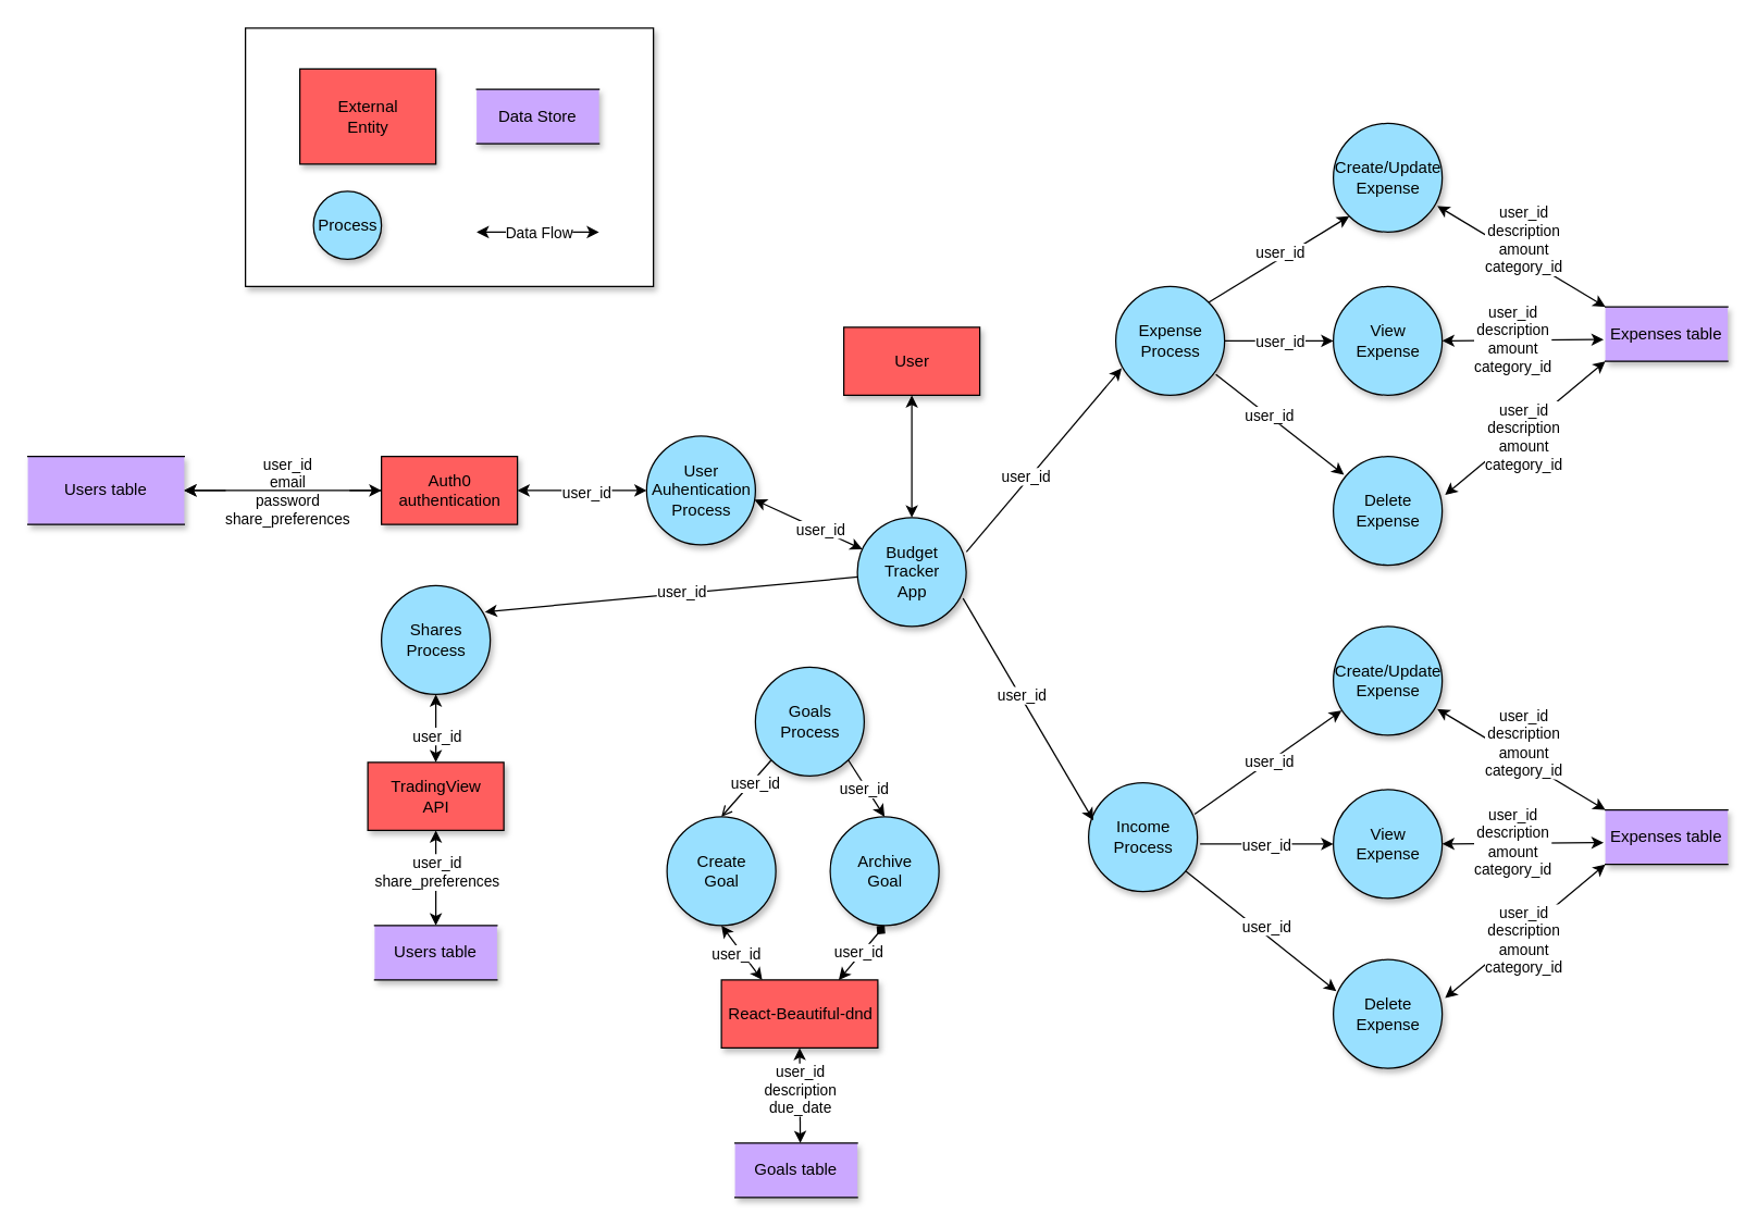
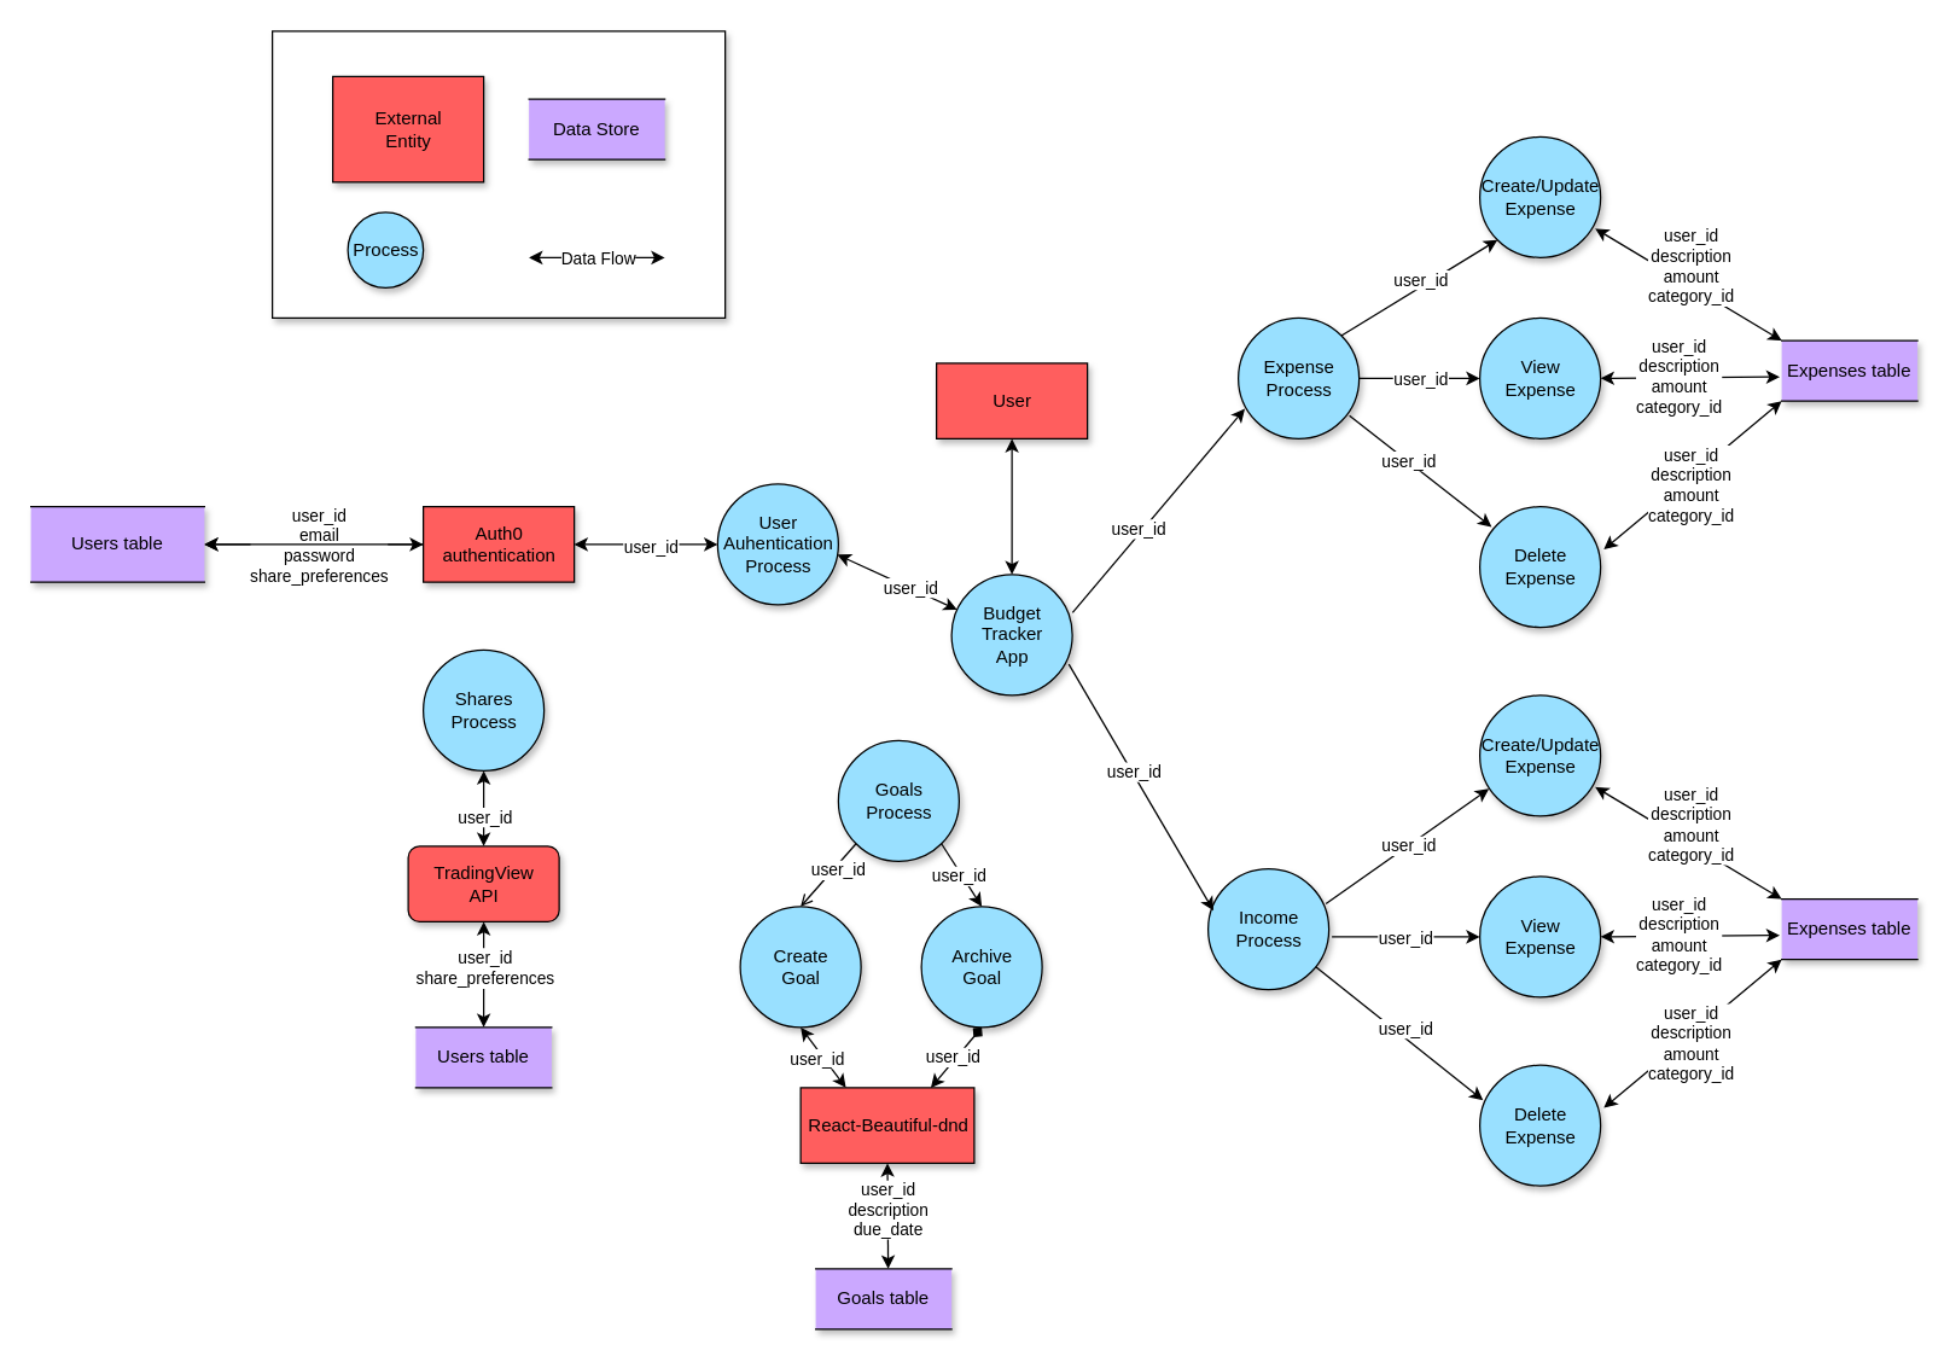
- <mxCell id="30" value="" style="endArrow=classic;html=1;entryX=0.95;entryY=0.242;entryDx=0;entryDy=0;entryPerimeter=0;" parent="1" source="17" target="29" edge="1"><mxGeometry width="50" height="50" relative="1" as="geometry"><mxPoint x="610" y="520" as="sourcePoint" /><mxPoint x="660" y="470" as="targetPoint" /></mxGeometry></mxCell>
- <mxCell id="31" value="user_id" style="edgeLabel;html=1;align=center;verticalAlign=middle;resizable=0;points=[];" vertex="1" connectable="0" parent="30"><mxGeometry x="-0.251" y="1" relative="1" as="geometry"><mxPoint x="-27.27" as="offset" /></mxGeometry></mxCell>
- <mxCell id="27" value="TradingView&lt;br&gt;API" style="html=1;dashed=0;whitespace=wrap;shadow=1;fillColor=#FF5E5E;" parent="1" vertex="1"><mxGeometry x="270" y="560" width="100" height="50" as="geometry" /></mxCell>
+ <mxCell id="27" value="TradingView&lt;br&gt;API" style="html=1;dashed=0;whitespace=wrap;shadow=1;fillColor=#FF5E5E;rounded=1;" parent="1" vertex="1"><mxGeometry x="270" y="560" width="100" height="50" as="geometry" /></mxCell>
